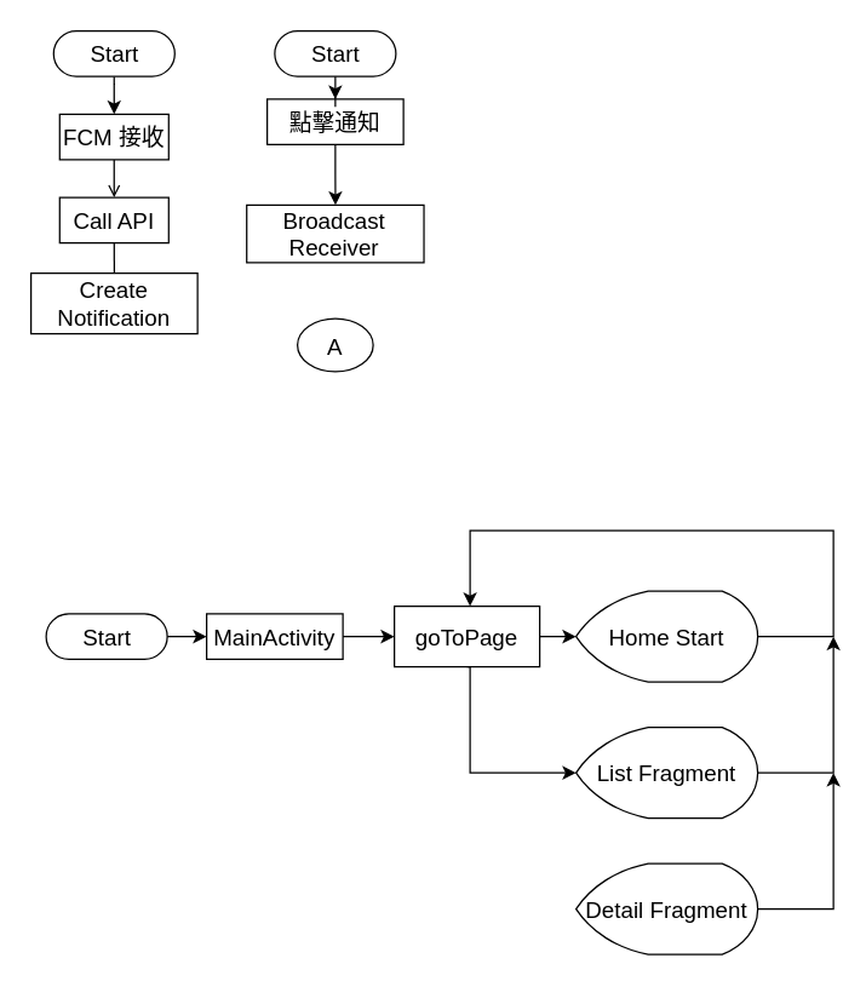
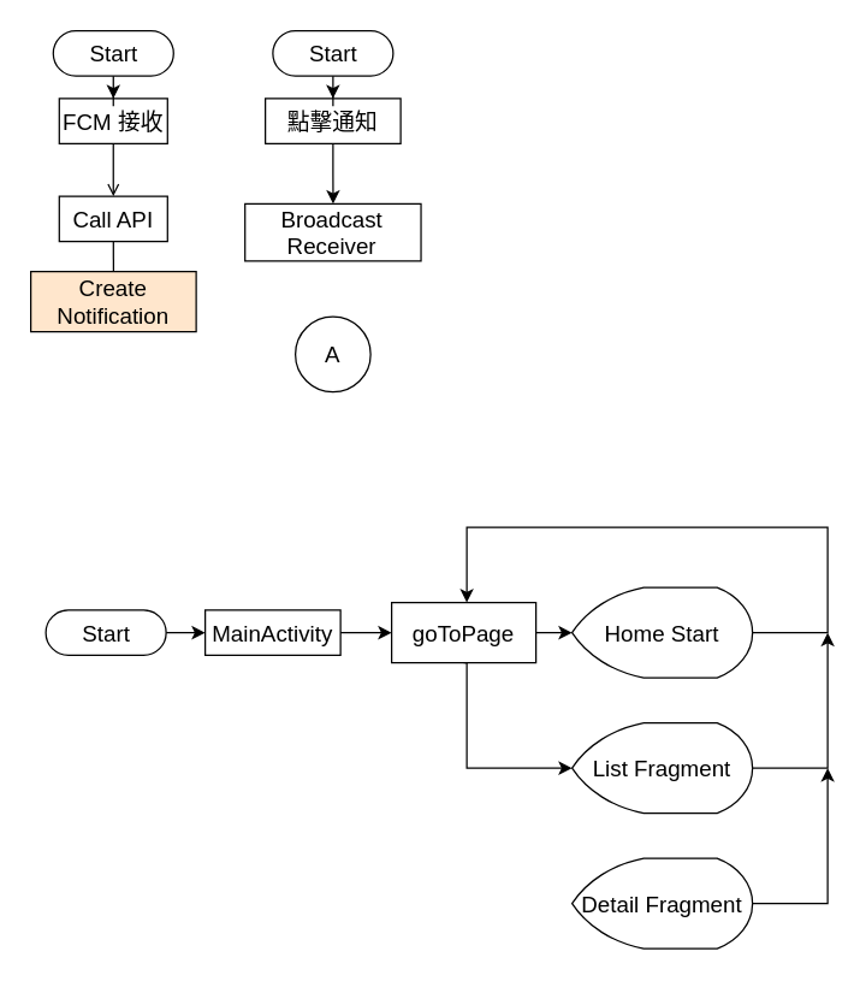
- <mxCell id="16" value="FCM&amp;nbsp;&lt;span style=&quot;font-size: 15px;&quot;&gt;接收&lt;/span&gt;" style="whiteSpace=wrap;html=1;dashed=0;fontStyle=0;strokeWidth=1;fontFamily=Helvetica;fontSize=15;spacing=2;" vertex="1" parent="1"><mxGeometry x="38.94" y="75" width="72" height="30" as="geometry" /></mxCell>
+ <mxCell id="16" value="FCM&amp;nbsp;&lt;span style=&quot;font-size: 15px;&quot;&gt;接收&lt;/span&gt;" style="whiteSpace=wrap;html=1;dashed=0;fontStyle=0;strokeWidth=1;fontFamily=Helvetica;fontSize=15;spacing=2;" vertex="1" parent="1"><mxGeometry x="38.94" y="65" width="72" height="30" as="geometry" /></mxCell>
- <mxCell id="22" value="Create Notification" style="whiteSpace=wrap;html=1;dashed=0;fontStyle=0;strokeWidth=1;fontFamily=Helvetica;fontSize=15;spacing=2;" vertex="1" parent="1"><mxGeometry x="20" y="180" width="110" height="40" as="geometry" /></mxCell>
+ <mxCell id="22" value="Create Notification" style="whiteSpace=wrap;html=1;dashed=0;fontStyle=0;strokeWidth=1;fontFamily=Helvetica;fontSize=15;spacing=2;fillColor=#ffe6cc;" vertex="1" parent="1"><mxGeometry x="20" y="180" width="110" height="40" as="geometry" /></mxCell>
- <mxCell id="27" value="A" style="ellipse;whiteSpace=wrap;html=1;aspect=fixed;fontFamily=Helvetica;fontSize=15;strokeWidth=1;" vertex="1" parent="1"><mxGeometry x="196" y="210" width="50" height="35" as="geometry" /></mxCell>
+ <mxCell id="27" value="A" style="ellipse;whiteSpace=wrap;html=1;aspect=fixed;fontFamily=Helvetica;fontSize=15;strokeWidth=1;" vertex="1" parent="1"><mxGeometry x="196" y="210" width="50" height="50" as="geometry" /></mxCell>
